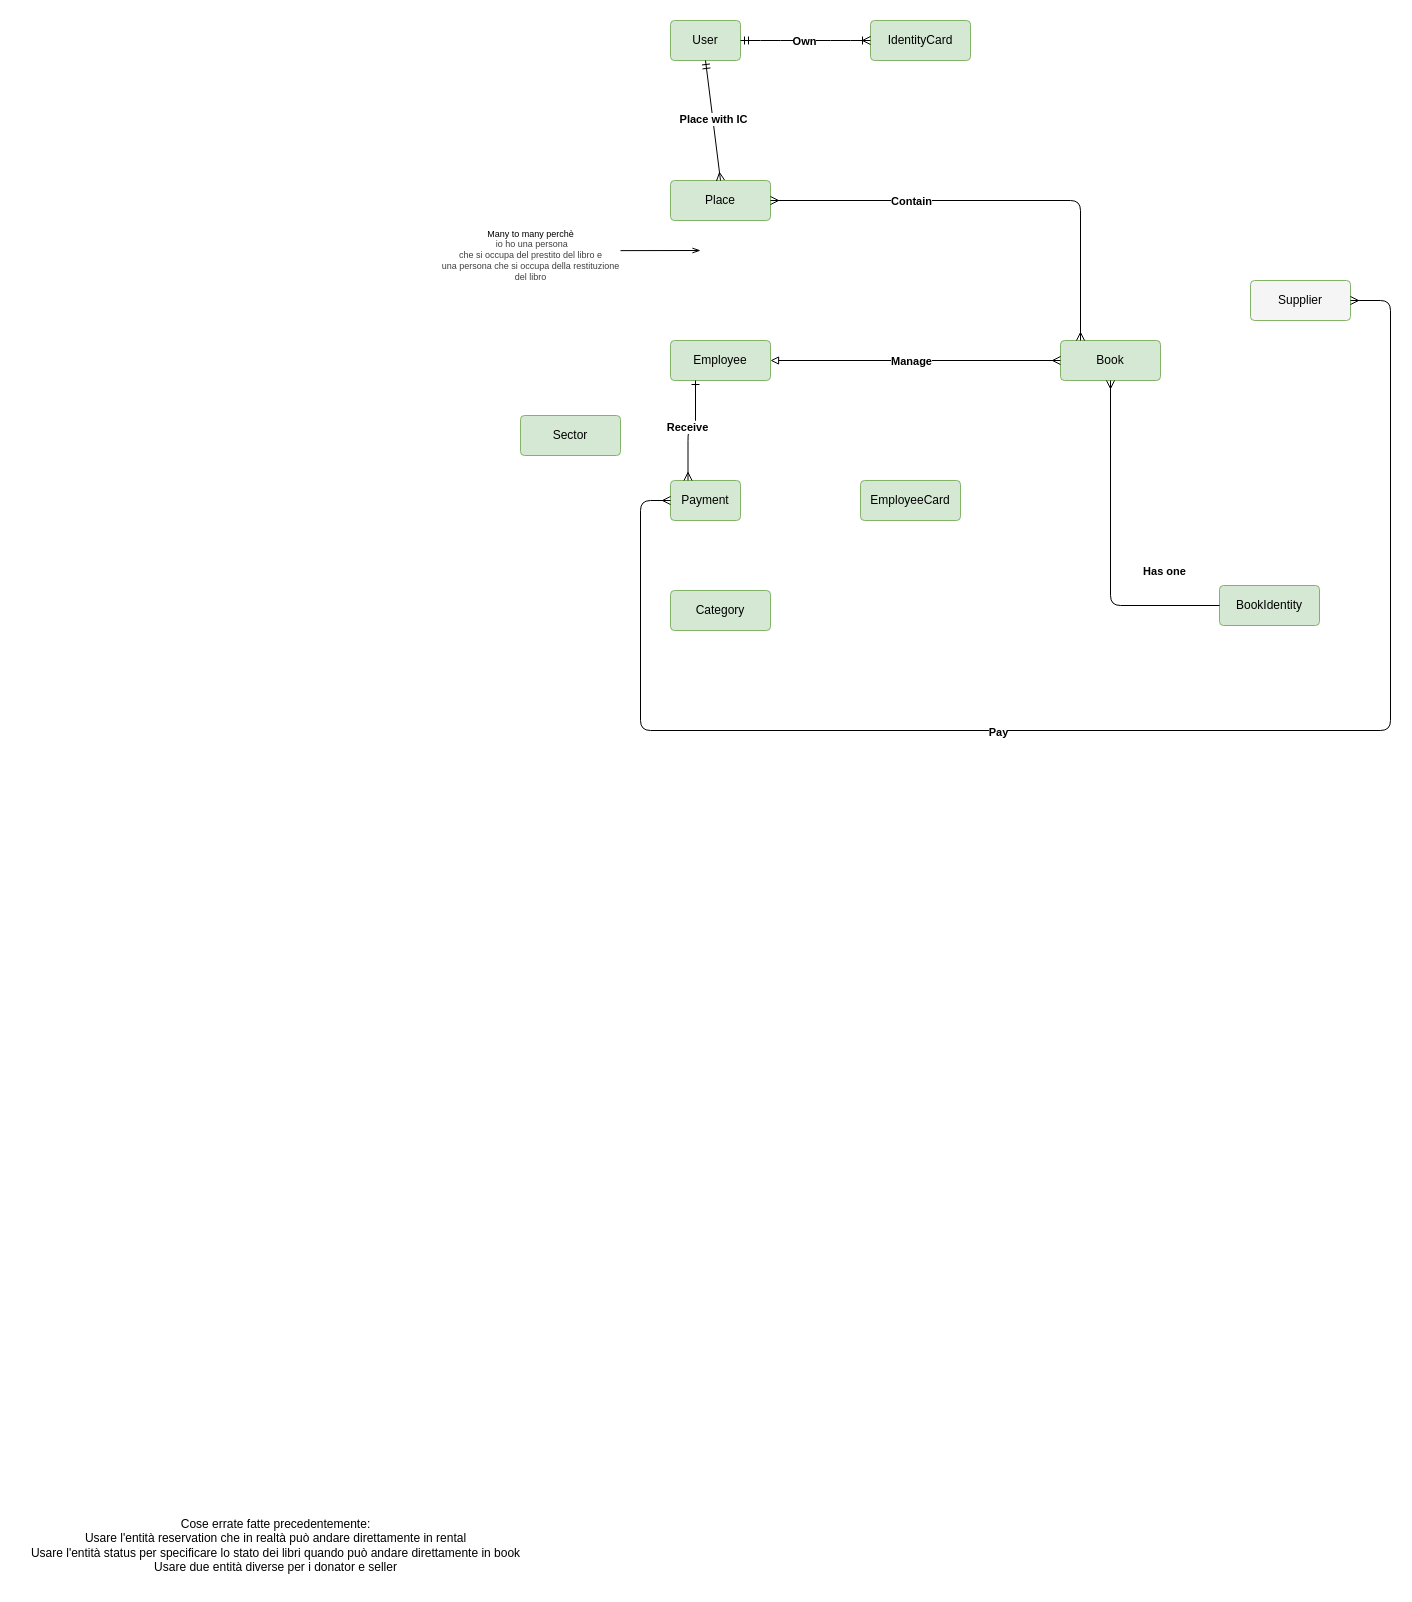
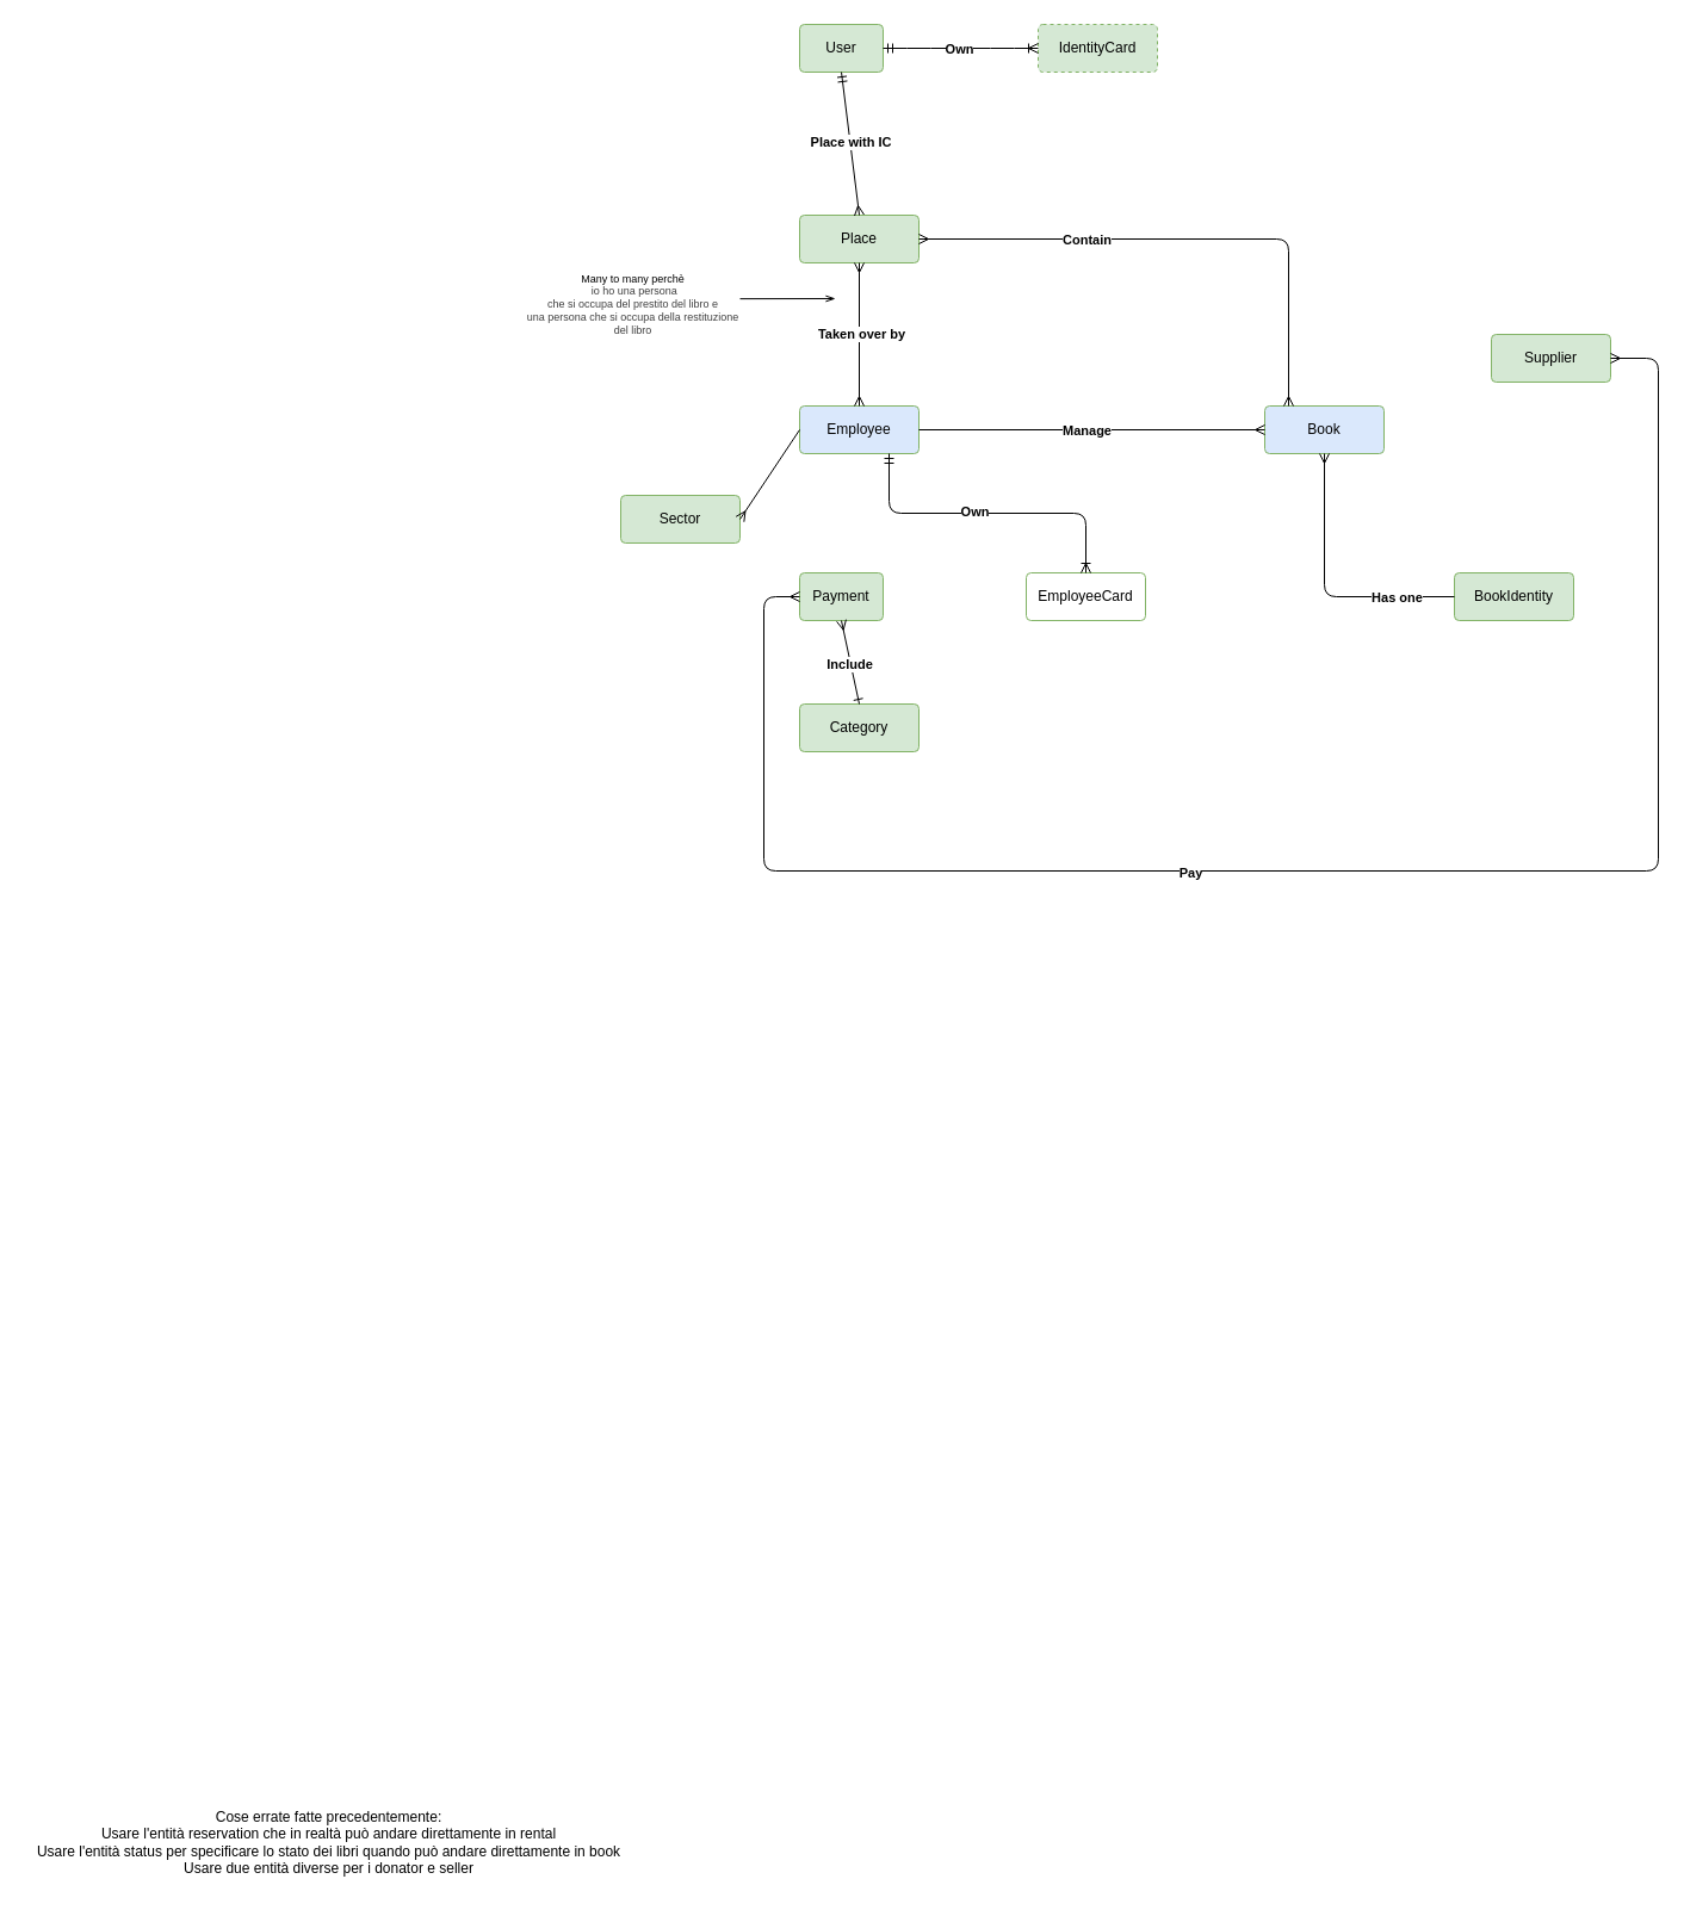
- <mxCell id="7" value="IdentityCard" style="rounded=1;arcSize=10;whiteSpace=wrap;html=1;align=center;fillColor=#d5e8d4;strokeColor=#82b366;" parent="1" vertex="1"><mxGeometry x="870" y="20" width="100" height="40" as="geometry" /></mxCell>
+ <mxCell id="7" value="IdentityCard" style="rounded=1;arcSize=10;whiteSpace=wrap;html=1;align=center;fillColor=#d5e8d4;strokeColor=#82b366;dashed=1;" parent="1" vertex="1"><mxGeometry x="870" y="20" width="100" height="40" as="geometry" /></mxCell>
+ <mxCell id="28" value="" style="endArrow=ERmany;html=1;rounded=1;exitX=0.5;exitY=1;exitDx=0;exitDy=0;entryX=0.5;entryY=0;entryDx=0;entryDy=0;endFill=0;startArrow=ERmany;startFill=0;" parent="1" source="5" target="2" edge="1"><mxGeometry relative="1" as="geometry"><mxPoint x="960" y="50" as="sourcePoint" /><mxPoint x="1120" y="50" as="targetPoint" /></mxGeometry></mxCell>
+ <mxCell id="29" value="Taken over by" style="edgeLabel;html=1;align=center;verticalAlign=middle;resizable=0;points=[];fontStyle=1;rounded=1;" parent="28" vertex="1" connectable="0"><mxGeometry x="-0.012" y="1" relative="1" as="geometry"><mxPoint as="offset" /></mxGeometry></mxCell>
- <mxCell id="32" value="Supplier" style="rounded=1;arcSize=10;whiteSpace=wrap;html=1;align=center;fillColor=#f5f5f5;strokeColor=#82b366;" parent="1" vertex="1"><mxGeometry x="1250" y="280" width="100" height="40" as="geometry" /></mxCell>
+ <mxCell id="32" value="Supplier" style="rounded=1;arcSize=10;whiteSpace=wrap;html=1;align=center;fillColor=#d5e8d4;strokeColor=#82b366;" parent="1" vertex="1"><mxGeometry x="1250" y="280" width="100" height="40" as="geometry" /></mxCell>
- <mxCell id="2" value="Employee" style="rounded=1;arcSize=10;whiteSpace=wrap;html=1;align=center;fillColor=#d5e8d4;strokeColor=#82b366;" parent="1" vertex="1"><mxGeometry x="670" y="340" width="100" height="40" as="geometry" /></mxCell>
+ <mxCell id="2" value="Employee" style="rounded=1;arcSize=10;whiteSpace=wrap;html=1;align=center;fillColor=#dae8fc;strokeColor=#82b366;" parent="1" vertex="1"><mxGeometry x="670" y="340" width="100" height="40" as="geometry" /></mxCell>
- <mxCell id="26" value="" style="endArrow=block;html=1;rounded=1;exitX=0;exitY=0.5;exitDx=0;exitDy=0;startArrow=ERmany;startFill=0;endFill=0;entryX=1;entryY=0.5;entryDx=0;entryDy=0;" parent="1" source="4" target="2" edge="1"><mxGeometry relative="1" as="geometry"><mxPoint x="1000" y="50" as="sourcePoint" /><mxPoint x="990" y="330" as="targetPoint" /></mxGeometry></mxCell>
+ <mxCell id="26" value="" style="endArrow=none;html=1;rounded=1;exitX=0;exitY=0.5;exitDx=0;exitDy=0;startArrow=ERmany;startFill=0;endFill=0;entryX=1;entryY=0.5;entryDx=0;entryDy=0;" parent="1" source="4" target="2" edge="1"><mxGeometry relative="1" as="geometry"><mxPoint x="1000" y="50" as="sourcePoint" /><mxPoint x="990" y="330" as="targetPoint" /></mxGeometry></mxCell>
- <mxCell id="4" value="Book" style="rounded=1;arcSize=10;whiteSpace=wrap;html=1;align=center;fillColor=#d5e8d4;strokeColor=#82b366;" parent="1" vertex="1"><mxGeometry x="1060" y="340" width="100" height="40" as="geometry" /></mxCell>
+ <mxCell id="4" value="Book" style="rounded=1;arcSize=10;whiteSpace=wrap;html=1;align=center;fillColor=#dae8fc;strokeColor=#82b366;" parent="1" vertex="1"><mxGeometry x="1060" y="340" width="100" height="40" as="geometry" /></mxCell>
+ <mxCell id="35" value="" style="endArrow=none;html=1;rounded=0;exitX=1;exitY=0.5;exitDx=0;exitDy=0;entryX=0;entryY=0.5;entryDx=0;entryDy=0;startArrow=ERmany;startFill=0;" edge="1" parent="1" source="25" target="2"><mxGeometry relative="1" as="geometry"><mxPoint x="910" y="370" as="sourcePoint" /><mxPoint x="650" y="390" as="targetPoint" /></mxGeometry></mxCell>
- <mxCell id="14" value="" style="endArrow=ERmany;html=1;rounded=1;exitX=0.25;exitY=1;exitDx=0;exitDy=0;startArrow=ERone;startFill=0;edgeStyle=orthogonalEdgeStyle;endFill=0;entryX=0.25;entryY=0;entryDx=0;entryDy=0;" parent="1" source="2" target="3" edge="1"><mxGeometry relative="1" as="geometry"><mxPoint x="770" y="235" as="sourcePoint" /><mxPoint x="740" y="450" as="targetPoint" /></mxGeometry></mxCell>
- <mxCell id="15" value="Receive" style="edgeLabel;html=1;align=center;verticalAlign=middle;resizable=0;points=[];fontStyle=1;rounded=1;" parent="14" vertex="1" connectable="0"><mxGeometry x="0.167" relative="1" as="geometry"><mxPoint x="-1" y="-9" as="offset" /></mxGeometry></mxCell>
+ <mxCell id="12" value="" style="fontSize=12;html=1;endArrow=ERoneToMany;entryX=0.5;entryY=0;entryDx=0;entryDy=0;edgeStyle=orthogonalEdgeStyle;exitX=0.75;exitY=1;exitDx=0;exitDy=0;startArrow=ERmandOne;startFill=0;rounded=1;" parent="1" source="2" target="8" edge="1"><mxGeometry width="100" height="100" relative="1" as="geometry"><mxPoint x="920" y="285" as="sourcePoint" /><mxPoint x="980" y="284.5" as="targetPoint" /></mxGeometry></mxCell>
+ <mxCell id="13" value="Own" style="edgeLabel;html=1;align=center;verticalAlign=middle;resizable=0;points=[];fontStyle=1;rounded=1;" parent="12" vertex="1" connectable="0"><mxGeometry x="-0.089" y="3" relative="1" as="geometry"><mxPoint y="1" as="offset" /></mxGeometry></mxCell>
- <mxCell id="8" value="EmployeeCard" style="rounded=1;arcSize=10;whiteSpace=wrap;html=1;align=center;fillColor=#d5e8d4;strokeColor=#82b366;" parent="1" vertex="1"><mxGeometry x="860" y="480" width="100" height="40" as="geometry" /></mxCell>
+ <mxCell id="8" value="EmployeeCard" style="rounded=1;arcSize=10;whiteSpace=wrap;html=1;align=center;fillColor=#ffffff;strokeColor=#82b366;" parent="1" vertex="1"><mxGeometry x="860" y="480" width="100" height="40" as="geometry" /></mxCell>
+ <mxCell id="16" value="" style="endArrow=ERmany;html=1;rounded=1;endFill=0;startArrow=ERone;startFill=0;entryX=0.5;entryY=1;entryDx=0;entryDy=0;exitX=0.5;exitY=0;exitDx=0;exitDy=0;" parent="1" source="9" target="3" edge="1"><mxGeometry relative="1" as="geometry"><mxPoint x="870" y="500" as="sourcePoint" /><mxPoint x="810" y="540" as="targetPoint" /></mxGeometry></mxCell>
+ <mxCell id="17" value="Include" style="edgeLabel;html=1;align=center;verticalAlign=middle;resizable=0;points=[];fontStyle=1;rounded=1;" parent="16" vertex="1" connectable="0"><mxGeometry x="-0.035" y="2" relative="1" as="geometry"><mxPoint x="1" as="offset" /></mxGeometry></mxCell>
- <mxCell id="18" value="BookIdentity" style="rounded=1;arcSize=10;whiteSpace=wrap;html=1;align=center;fillColor=#d5e8d4;strokeColor=#82b366;" parent="1" vertex="1"><mxGeometry x="1219" y="585" width="100" height="40" as="geometry" /></mxCell>
+ <mxCell id="18" value="BookIdentity" style="rounded=1;arcSize=10;whiteSpace=wrap;html=1;align=center;fillColor=#d5e8d4;strokeColor=#82b366;" parent="1" vertex="1"><mxGeometry x="1219" y="480" width="100" height="40" as="geometry" /></mxCell>
